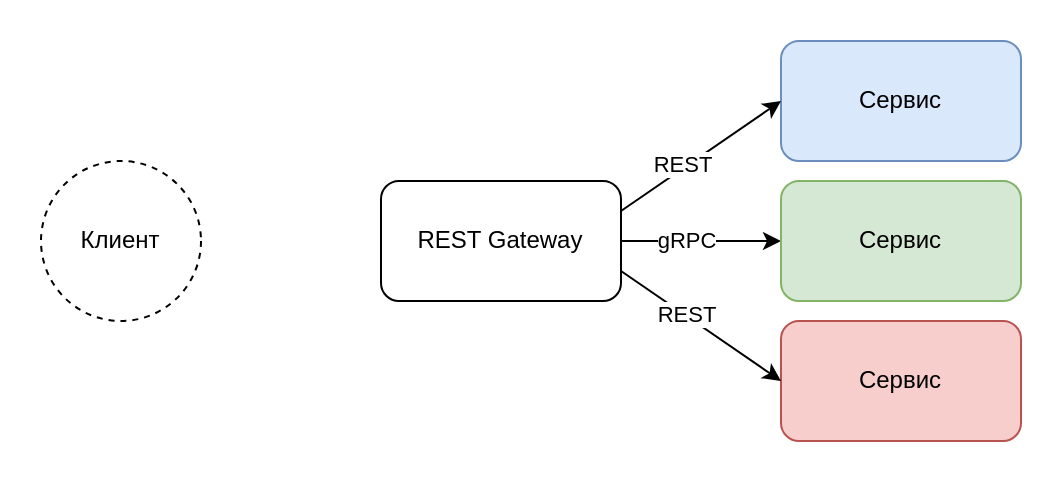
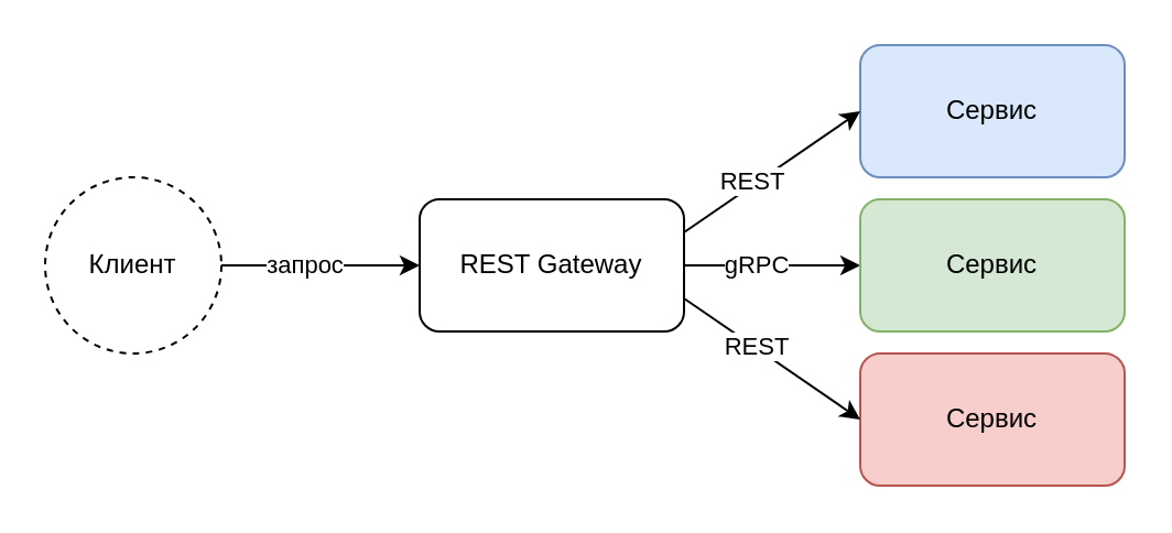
+ <mxCell id="12" style="edgeStyle=orthogonalEdgeStyle;rounded=0;orthogonalLoop=1;jettySize=auto;html=1;entryX=0;entryY=0.5;entryDx=0;entryDy=0;" edge="1" parent="1" source="14" target="11"><mxGeometry relative="1" as="geometry" /></mxCell>
+ <mxCell id="13" value="запрос" style="edgeLabel;html=1;align=center;verticalAlign=middle;resizable=0;points=[];" vertex="1" connectable="0" parent="12"><mxGeometry x="-0.184" y="1" relative="1" as="geometry"><mxPoint as="offset" /></mxGeometry></mxCell>
